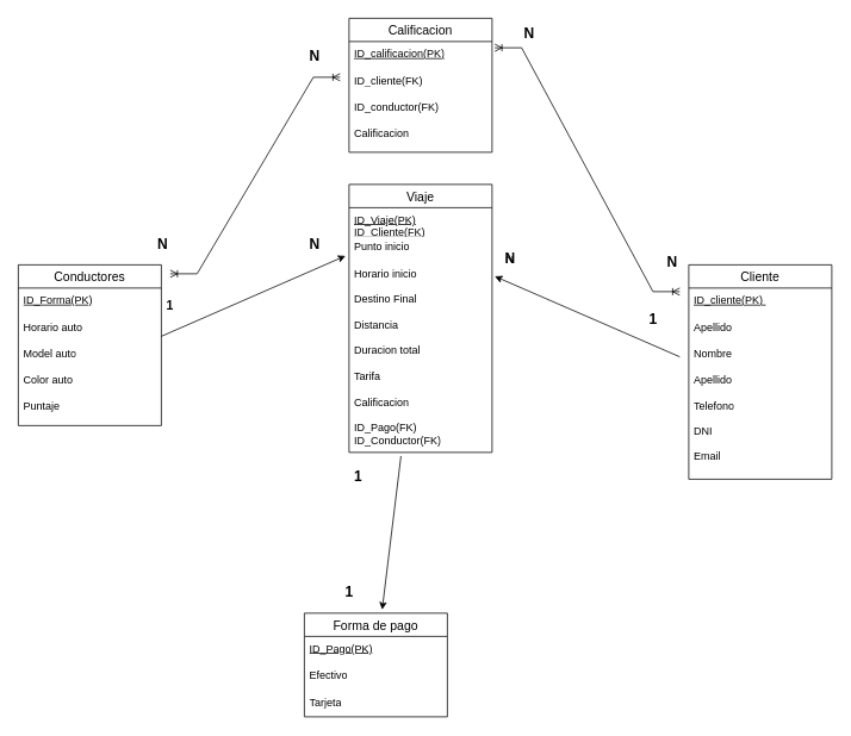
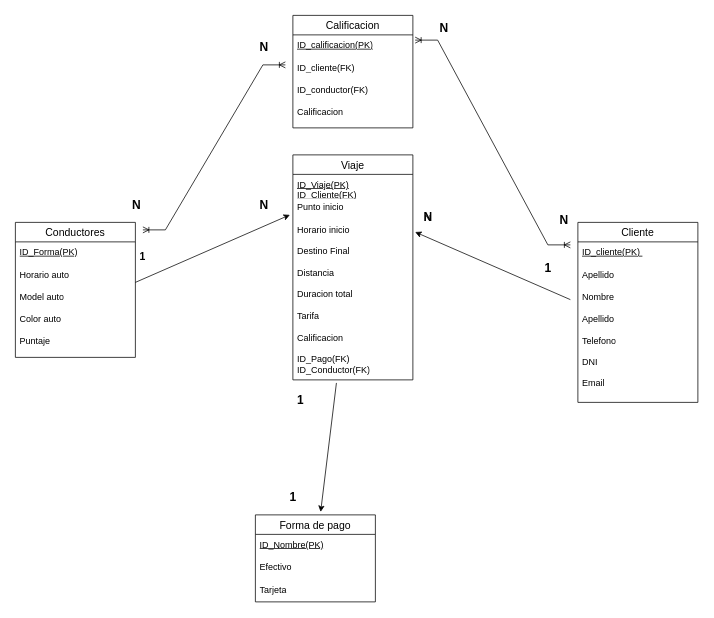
- <mxCell id="15" value="&lt;u&gt;ID_Pago(PK)&lt;/u&gt;" style="text;strokeColor=none;fillColor=none;spacingLeft=4;spacingRight=4;overflow=hidden;rotatable=0;points=[[0,0.5],[1,0.5]];portConstraint=eastwest;fontSize=12;whiteSpace=wrap;html=1;" parent="14" vertex="1"><mxGeometry y="26" width="160" height="30" as="geometry" /></mxCell>
+ <mxCell id="15" value="&lt;u&gt;ID_Nombre(PK)&lt;/u&gt;" style="text;strokeColor=none;fillColor=none;spacingLeft=4;spacingRight=4;overflow=hidden;rotatable=0;points=[[0,0.5],[1,0.5]];portConstraint=eastwest;fontSize=12;whiteSpace=wrap;html=1;" parent="14" vertex="1"><mxGeometry y="26" width="160" height="30" as="geometry" /></mxCell>
